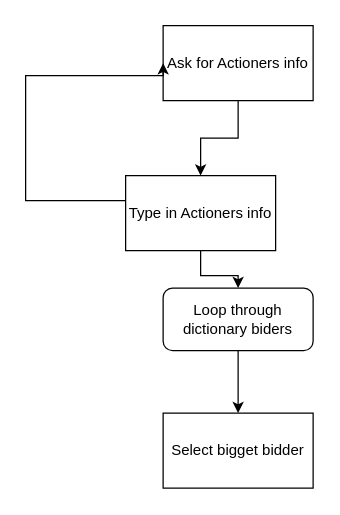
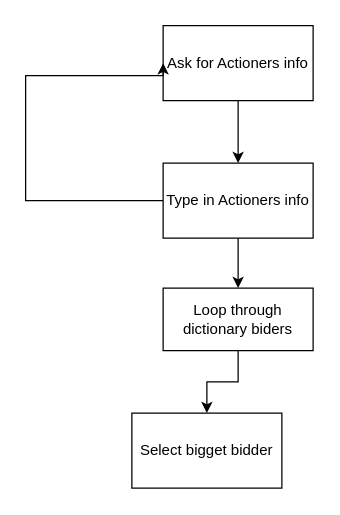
- <mxCell id="6" value="Type in Actioners info" style="rounded=0;whiteSpace=wrap;html=1;" vertex="1" parent="1"><mxGeometry x="100" y="140" width="120" height="60" as="geometry" /></mxCell>
+ <mxCell id="6" value="Type in Actioners info" style="rounded=0;whiteSpace=wrap;html=1;" vertex="1" parent="1"><mxGeometry x="130" y="130" width="120" height="60" as="geometry" /></mxCell>
- <mxCell id="8" value="Loop through dictionary biders" style="whiteSpace=wrap;html=1;rounded=1;" vertex="1" parent="1"><mxGeometry x="130" y="230" width="120" height="50" as="geometry" /></mxCell>
+ <mxCell id="8" value="Loop through dictionary biders" style="rounded=0;whiteSpace=wrap;html=1;" vertex="1" parent="1"><mxGeometry x="130" y="230" width="120" height="50" as="geometry" /></mxCell>
- <mxCell id="9" value="Select bigget bidder" style="rounded=0;whiteSpace=wrap;html=1;" vertex="1" parent="1"><mxGeometry x="130" y="330" width="120" height="60" as="geometry" /></mxCell>
+ <mxCell id="9" value="Select bigget bidder" style="rounded=0;whiteSpace=wrap;html=1;" vertex="1" parent="1"><mxGeometry x="105" y="330" width="120" height="60" as="geometry" /></mxCell>
